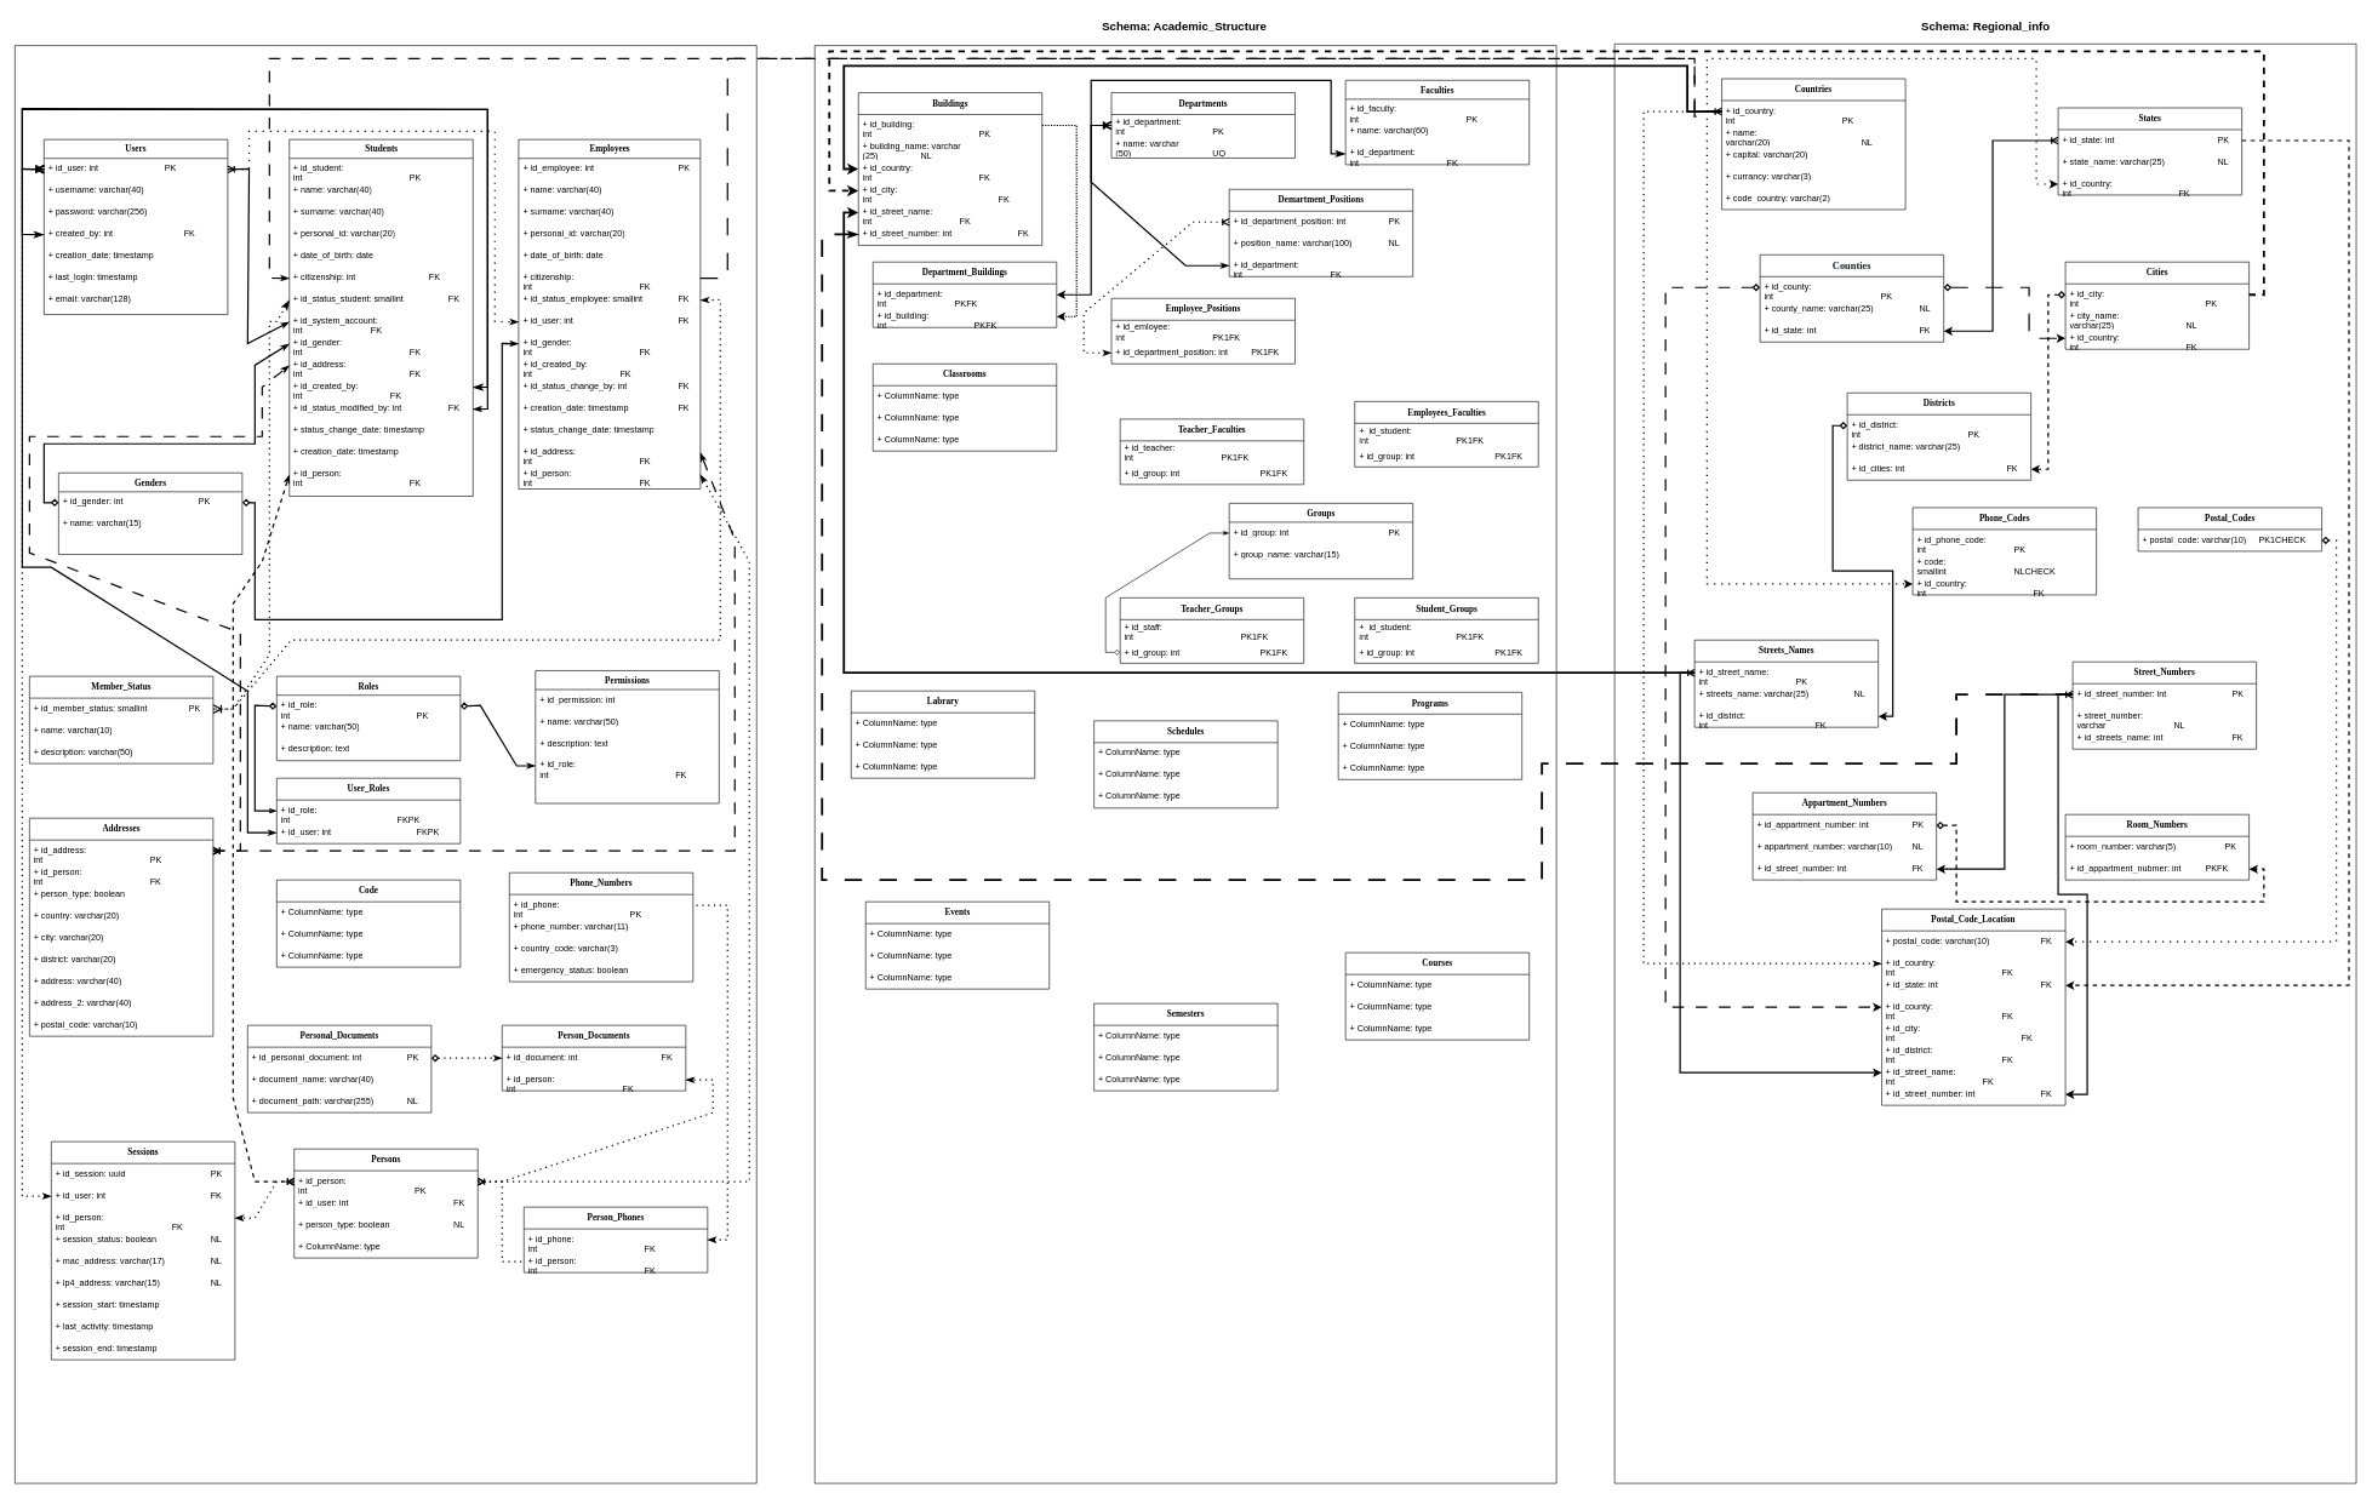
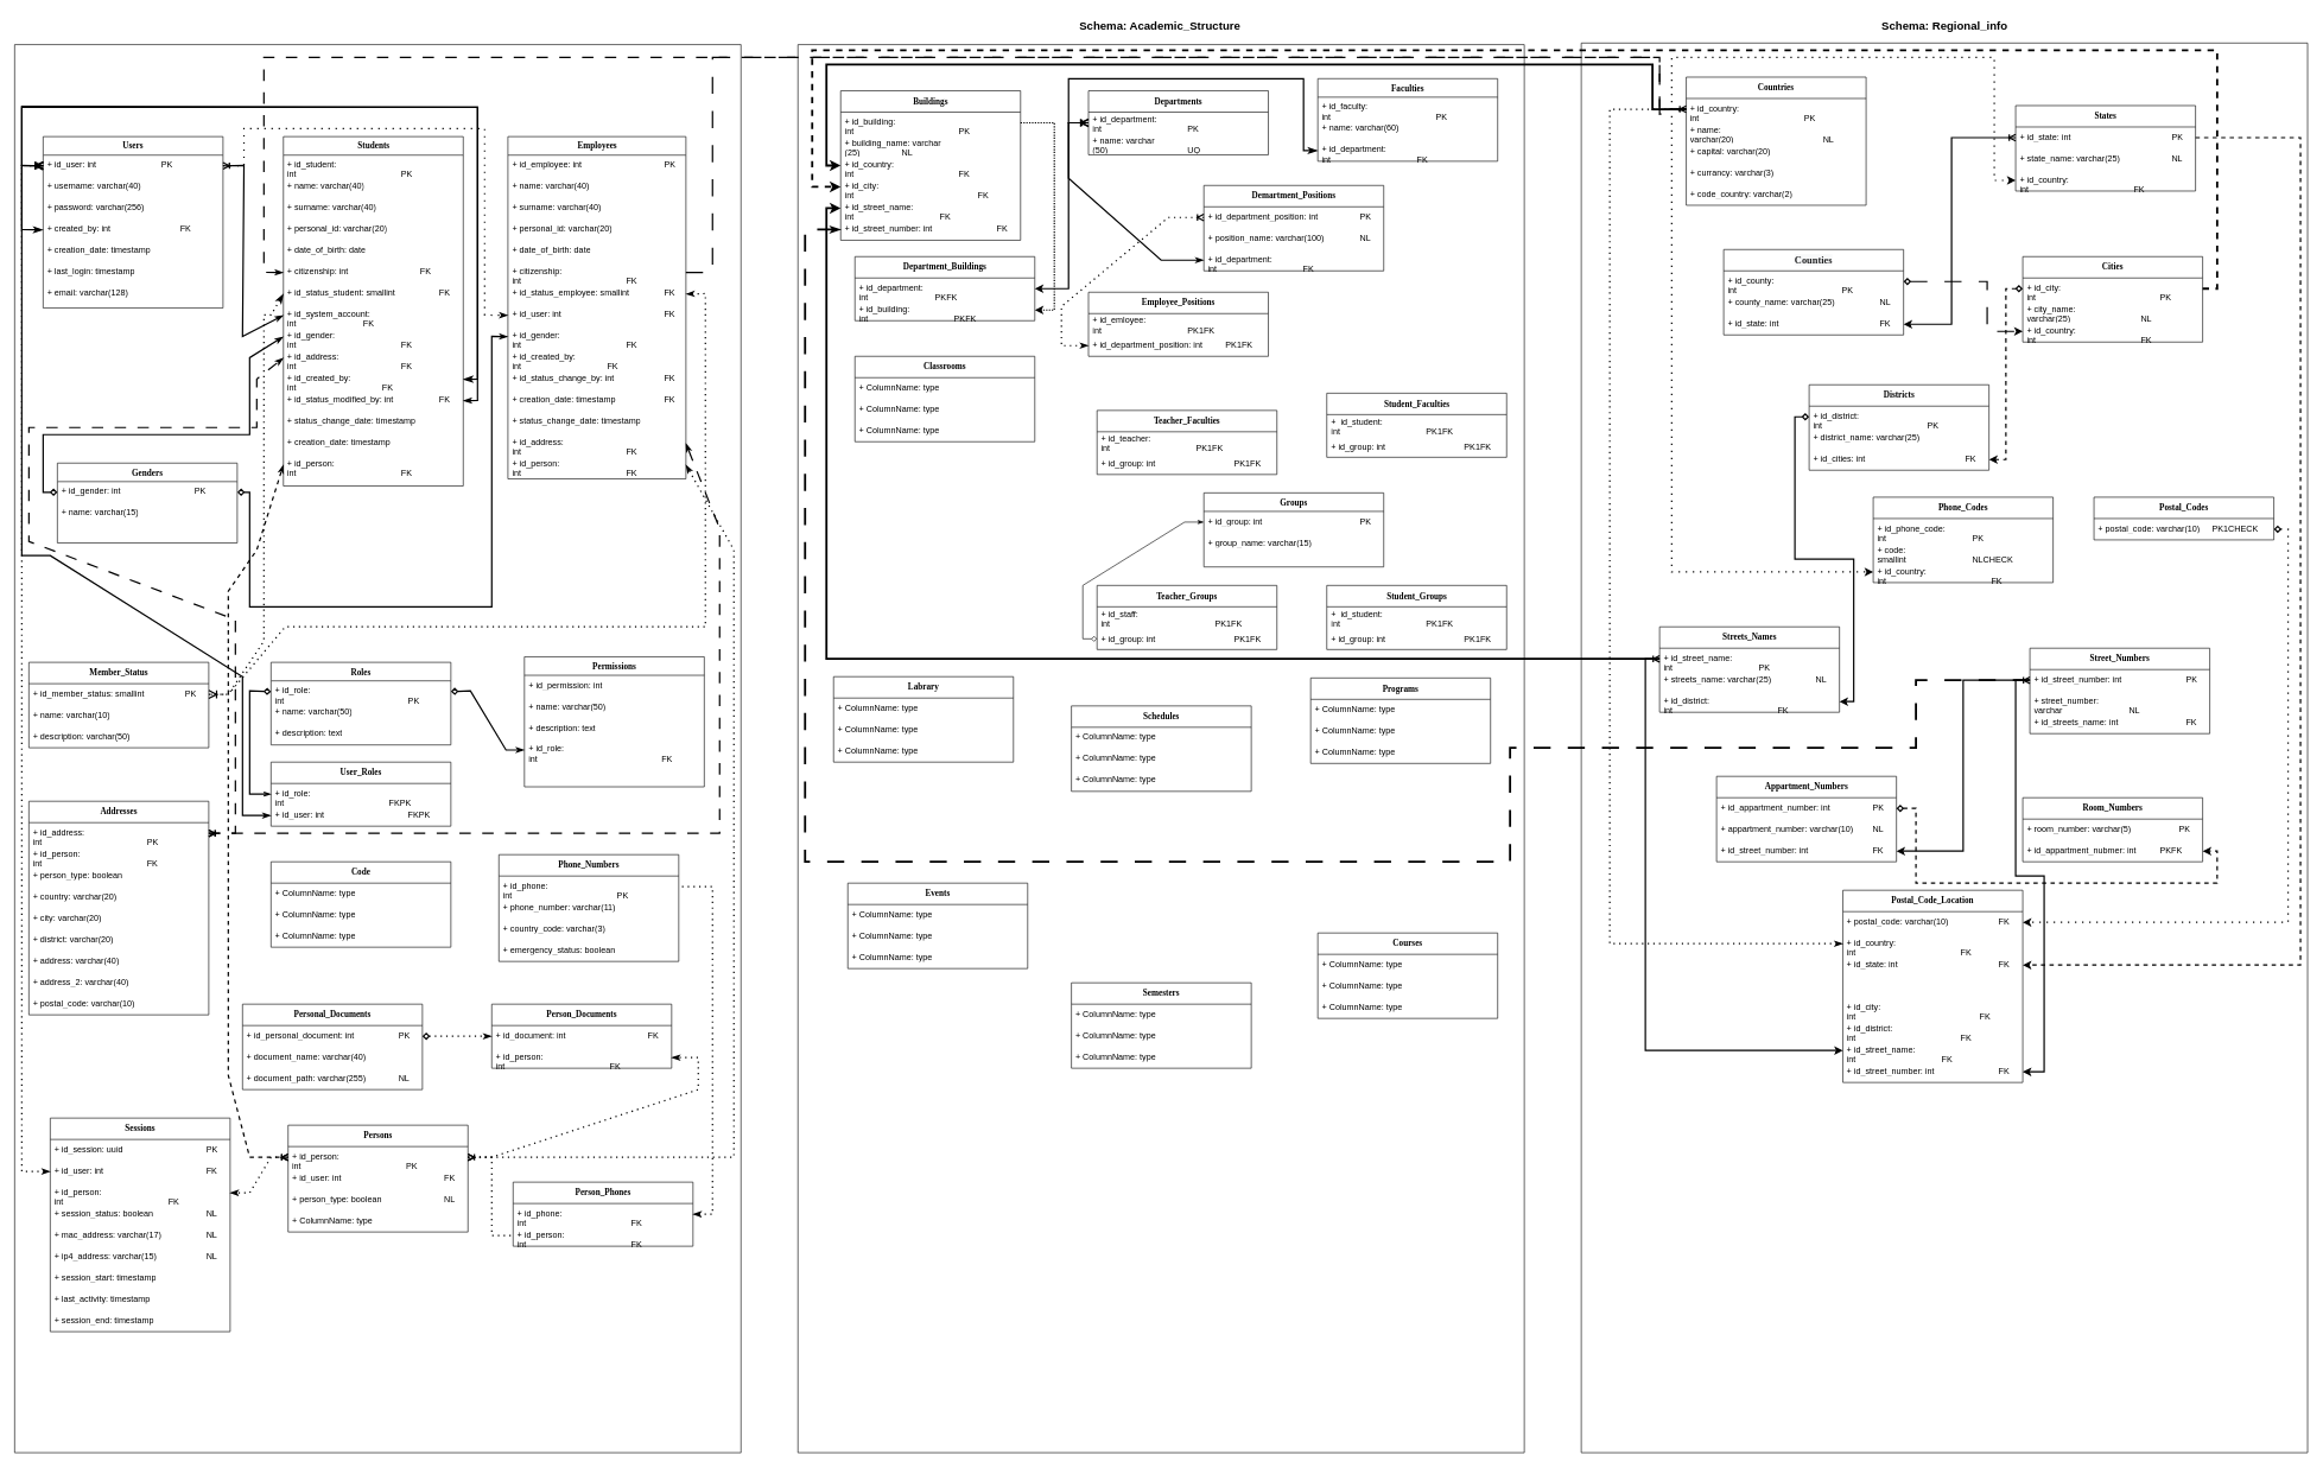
- <mxCell id="186" value="&lt;b&gt;&lt;font face=&quot;Verdana&quot;&gt;Employees_Faculties&lt;/font&gt;&lt;/b&gt;" style="swimlane;fontStyle=0;childLayout=stackLayout;horizontal=1;startSize=30;horizontalStack=0;resizeParent=1;resizeParentMax=0;resizeLast=0;collapsible=1;marginBottom=0;whiteSpace=wrap;html=1;" parent="129" vertex="1"><mxGeometry x="742.6" y="489.692" width="252.6" height="90" as="geometry" /></mxCell>
+ <mxCell id="186" value="&lt;b&gt;&lt;font face=&quot;Verdana&quot;&gt;Student_Faculties&lt;/font&gt;&lt;/b&gt;" style="swimlane;fontStyle=0;childLayout=stackLayout;horizontal=1;startSize=30;horizontalStack=0;resizeParent=1;resizeParentMax=0;resizeLast=0;collapsible=1;marginBottom=0;whiteSpace=wrap;html=1;" parent="129" vertex="1"><mxGeometry x="742.6" y="489.692" width="252.6" height="90" as="geometry" /></mxCell>
- <mxCell id="268" style="edgeStyle=orthogonalEdgeStyle;rounded=0;orthogonalLoop=1;jettySize=auto;html=1;exitX=0;exitY=0.5;exitDx=0;exitDy=0;entryX=0;entryY=0.5;entryDx=0;entryDy=0;startArrow=diamond;startFill=0;strokeWidth=2;dashed=1;dashPattern=8 8;" parent="204" source="230" target="252" edge="1"><mxGeometry relative="1" as="geometry"><Array as="points"><mxPoint x="70" y="335" /><mxPoint x="70" y="1325" /></Array></mxGeometry></mxCell>
- <mxCell id="252" value="+ id_county: int&lt;span style=&quot;white-space: pre;&quot;&gt;&#09;&lt;/span&gt;&lt;span style=&quot;white-space: pre;&quot;&gt;&#09;&lt;/span&gt;&lt;span style=&quot;white-space: pre;&quot;&gt;&#09;&lt;/span&gt;&lt;span style=&quot;white-space: pre;&quot;&gt;&#09;&lt;/span&gt;&lt;span style=&quot;white-space: pre;&quot;&gt;&#09;&lt;/span&gt;&lt;span style=&quot;white-space: pre;&quot;&gt;&#09;&lt;/span&gt;FK" style="text;html=1;strokeColor=none;fillColor=none;align=left;verticalAlign=top;spacingLeft=4;spacingRight=4;whiteSpace=wrap;overflow=hidden;rotatable=0;points=[[0,0.5],[1,0.5]];portConstraint=eastwest;" parent="204" vertex="1"><mxGeometry x="367.4" y="1310" width="252.6" height="30" as="geometry" /></mxCell>
